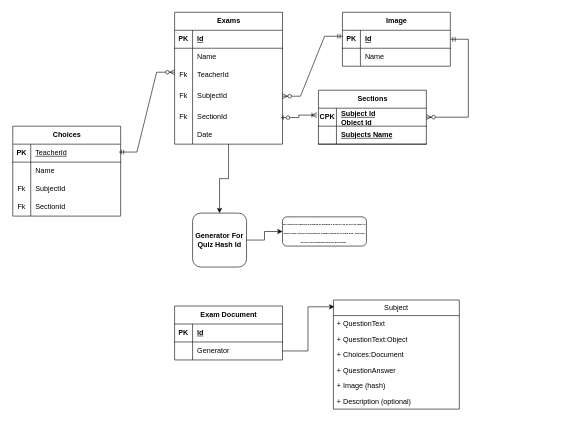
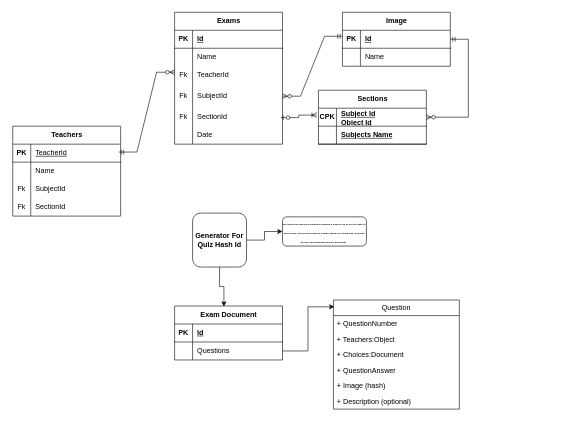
- <mxCell id="3" value="Choices" style="shape=table;startSize=30;container=1;collapsible=1;childLayout=tableLayout;fixedRows=1;rowLines=0;fontStyle=1;align=center;resizeLast=1;html=1;" parent="1" vertex="1"><mxGeometry x="20" y="210" width="180" height="150" as="geometry" /></mxCell>
+ <mxCell id="3" value="Teachers" style="shape=table;startSize=30;container=1;collapsible=1;childLayout=tableLayout;fixedRows=1;rowLines=0;fontStyle=1;align=center;resizeLast=1;html=1;" parent="1" vertex="1"><mxGeometry x="20" y="210" width="180" height="150" as="geometry" /></mxCell>
- <mxCell id="2" value="" style="edgeStyle=orthogonalEdgeStyle;rounded=0;orthogonalLoop=1;jettySize=auto;html=1;" parent="1" source="53" target="35" edge="1"><mxGeometry relative="1" as="geometry" /></mxCell>
+ <mxCell id="44" style="edgeStyle=orthogonalEdgeStyle;rounded=0;orthogonalLoop=1;jettySize=auto;html=1;entryX=0.457;entryY=0.009;entryDx=0;entryDy=0;entryPerimeter=0;" parent="1" source="35" target="37" edge="1"><mxGeometry relative="1" as="geometry" /></mxCell>
- <mxCell id="46" value="Subject" style="swimlane;fontStyle=0;childLayout=stackLayout;horizontal=1;startSize=26;fillColor=none;horizontalStack=0;resizeParent=1;resizeParentMax=0;resizeLast=0;collapsible=1;marginBottom=0;whiteSpace=wrap;html=1;" parent="1" vertex="1"><mxGeometry x="555" y="500" width="210" height="182" as="geometry" /></mxCell>
+ <mxCell id="46" value="Question" style="swimlane;fontStyle=0;childLayout=stackLayout;horizontal=1;startSize=26;fillColor=none;horizontalStack=0;resizeParent=1;resizeParentMax=0;resizeLast=0;collapsible=1;marginBottom=0;whiteSpace=wrap;html=1;" parent="1" vertex="1"><mxGeometry x="555" y="500" width="210" height="182" as="geometry" /></mxCell>
- <mxCell id="47" value="+ QuestionText" style="text;strokeColor=none;fillColor=none;align=left;verticalAlign=top;spacingLeft=4;spacingRight=4;overflow=hidden;rotatable=0;points=[[0,0.5],[1,0.5]];portConstraint=eastwest;whiteSpace=wrap;html=1;" parent="46" vertex="1"><mxGeometry y="26" width="210" height="26" as="geometry" /></mxCell>
+ <mxCell id="47" value="+ QuestionNumber" style="text;strokeColor=none;fillColor=none;align=left;verticalAlign=top;spacingLeft=4;spacingRight=4;overflow=hidden;rotatable=0;points=[[0,0.5],[1,0.5]];portConstraint=eastwest;whiteSpace=wrap;html=1;" parent="46" vertex="1"><mxGeometry y="26" width="210" height="26" as="geometry" /></mxCell>
- <mxCell id="48" value="+ QuestionText:Object" style="text;strokeColor=none;fillColor=none;align=left;verticalAlign=top;spacingLeft=4;spacingRight=4;overflow=hidden;rotatable=0;points=[[0,0.5],[1,0.5]];portConstraint=eastwest;whiteSpace=wrap;html=1;" vertex="1" parent="46"><mxGeometry y="52" width="210" height="26" as="geometry" /></mxCell>
+ <mxCell id="48" value="+ Teachers:Object" style="text;strokeColor=none;fillColor=none;align=left;verticalAlign=top;spacingLeft=4;spacingRight=4;overflow=hidden;rotatable=0;points=[[0,0.5],[1,0.5]];portConstraint=eastwest;whiteSpace=wrap;html=1;" vertex="1" parent="46"><mxGeometry y="52" width="210" height="26" as="geometry" /></mxCell>
- <mxCell id="43" value="Generator" style="shape=partialRectangle;connectable=0;fillColor=none;top=0;left=0;bottom=0;right=0;align=left;spacingLeft=6;overflow=hidden;whiteSpace=wrap;html=1;" parent="41" vertex="1"><mxGeometry x="30" width="150" height="30" as="geometry"><mxRectangle width="150" height="30" as="alternateBounds" /></mxGeometry></mxCell>
+ <mxCell id="43" value="Questions" style="shape=partialRectangle;connectable=0;fillColor=none;top=0;left=0;bottom=0;right=0;align=left;spacingLeft=6;overflow=hidden;whiteSpace=wrap;html=1;" parent="41" vertex="1"><mxGeometry x="30" width="150" height="30" as="geometry"><mxRectangle width="150" height="30" as="alternateBounds" /></mxGeometry></mxCell>
